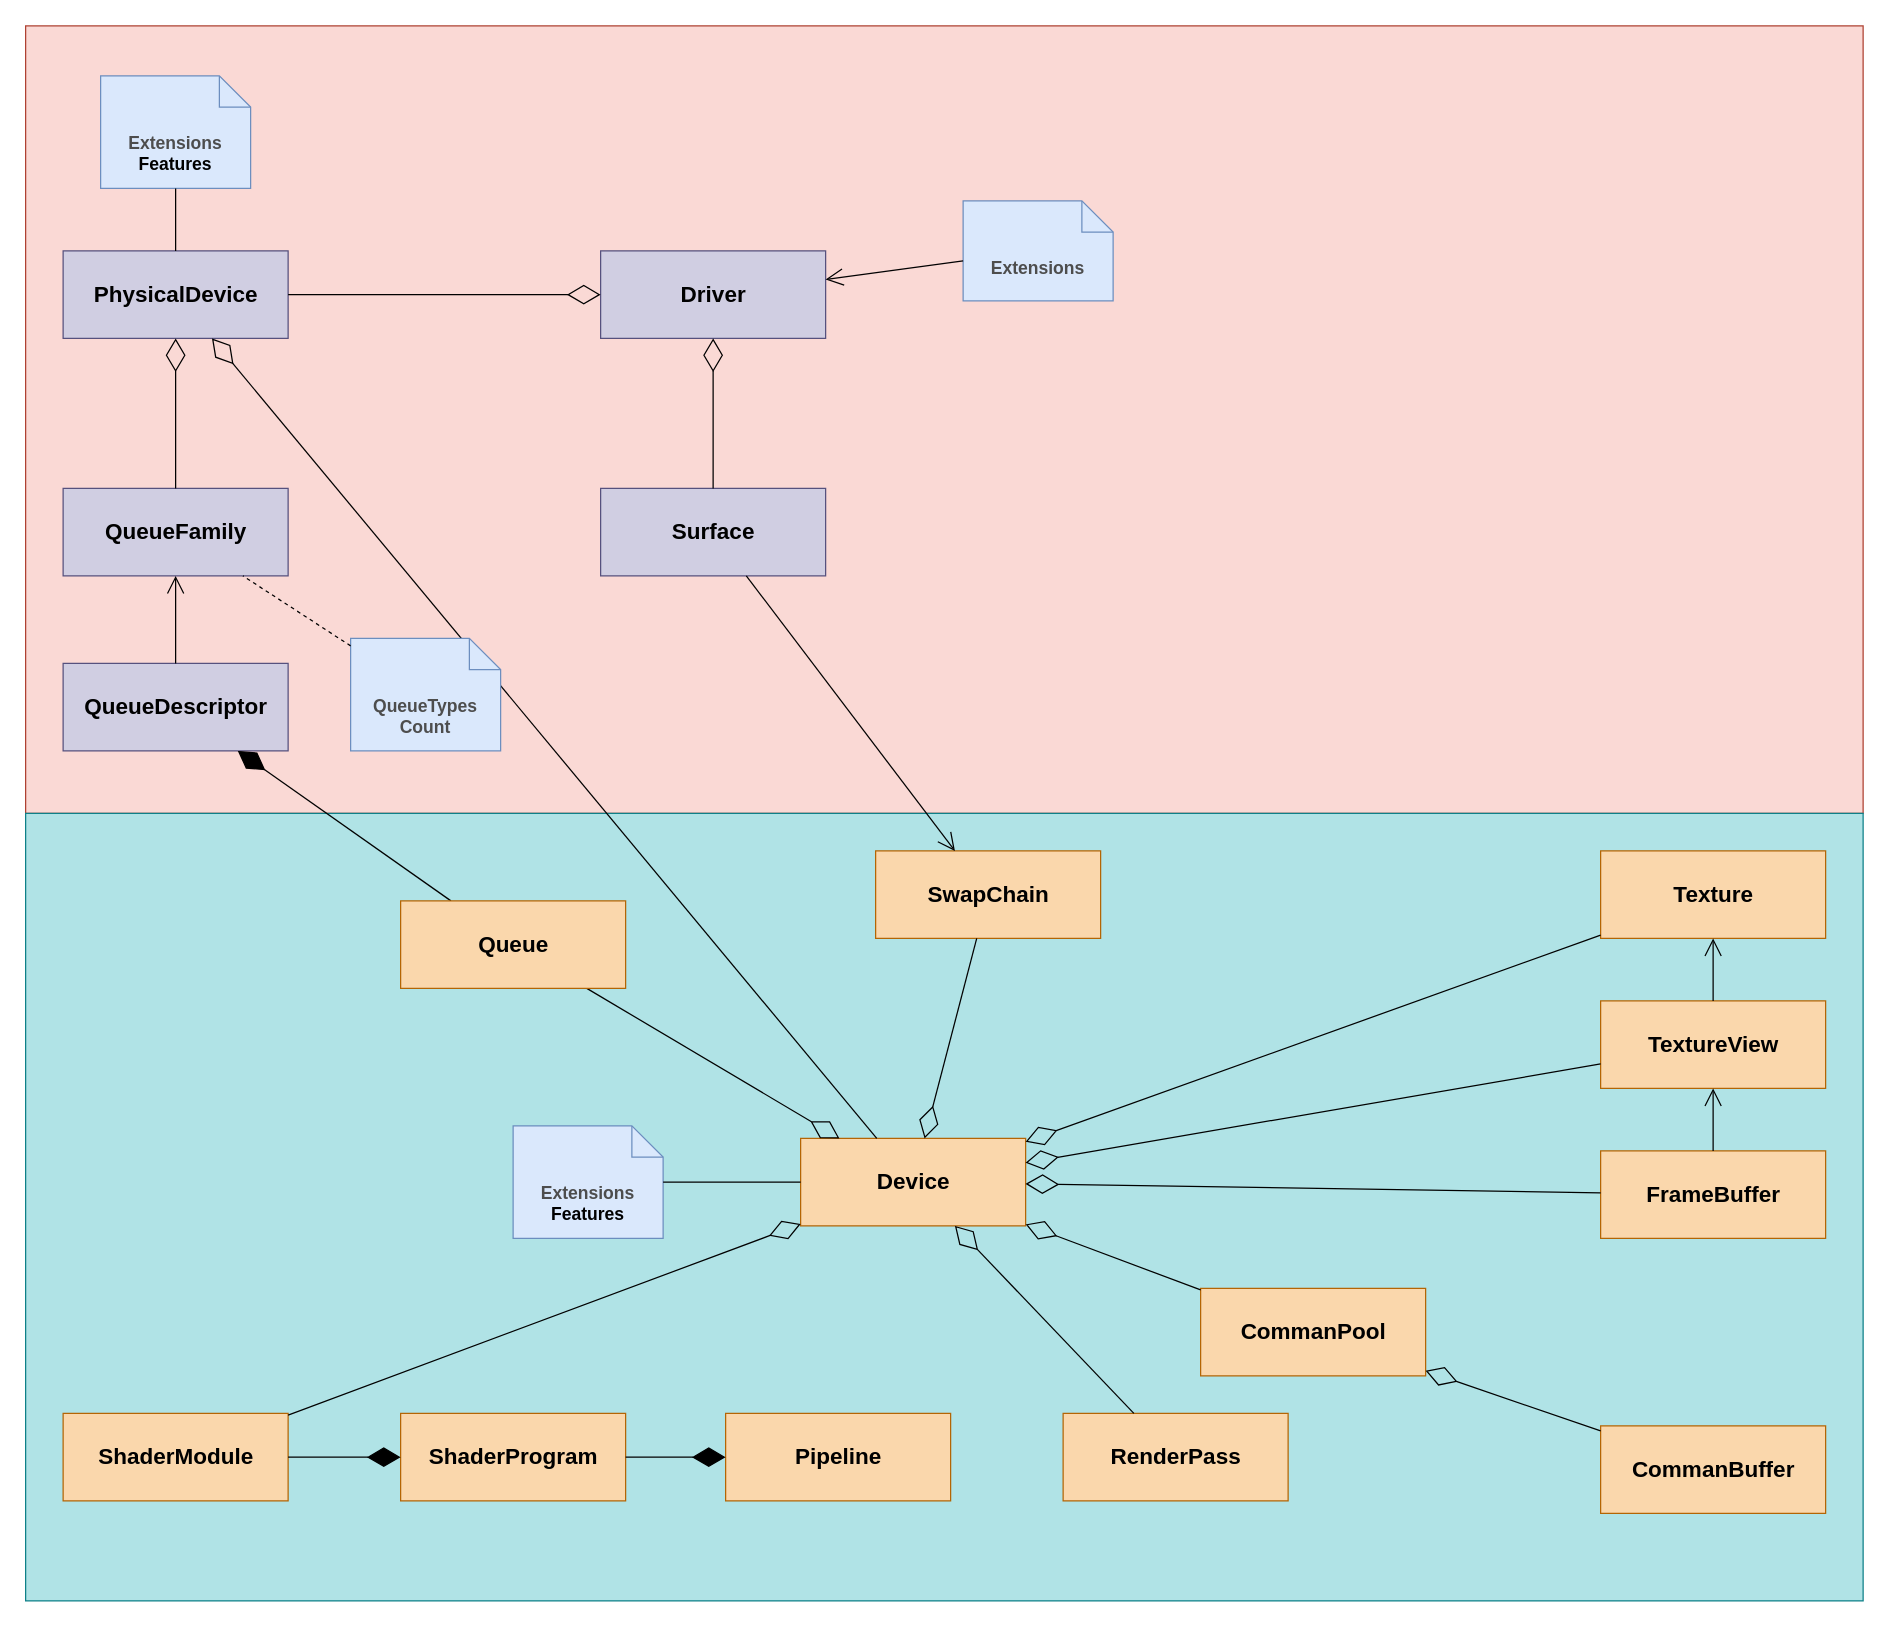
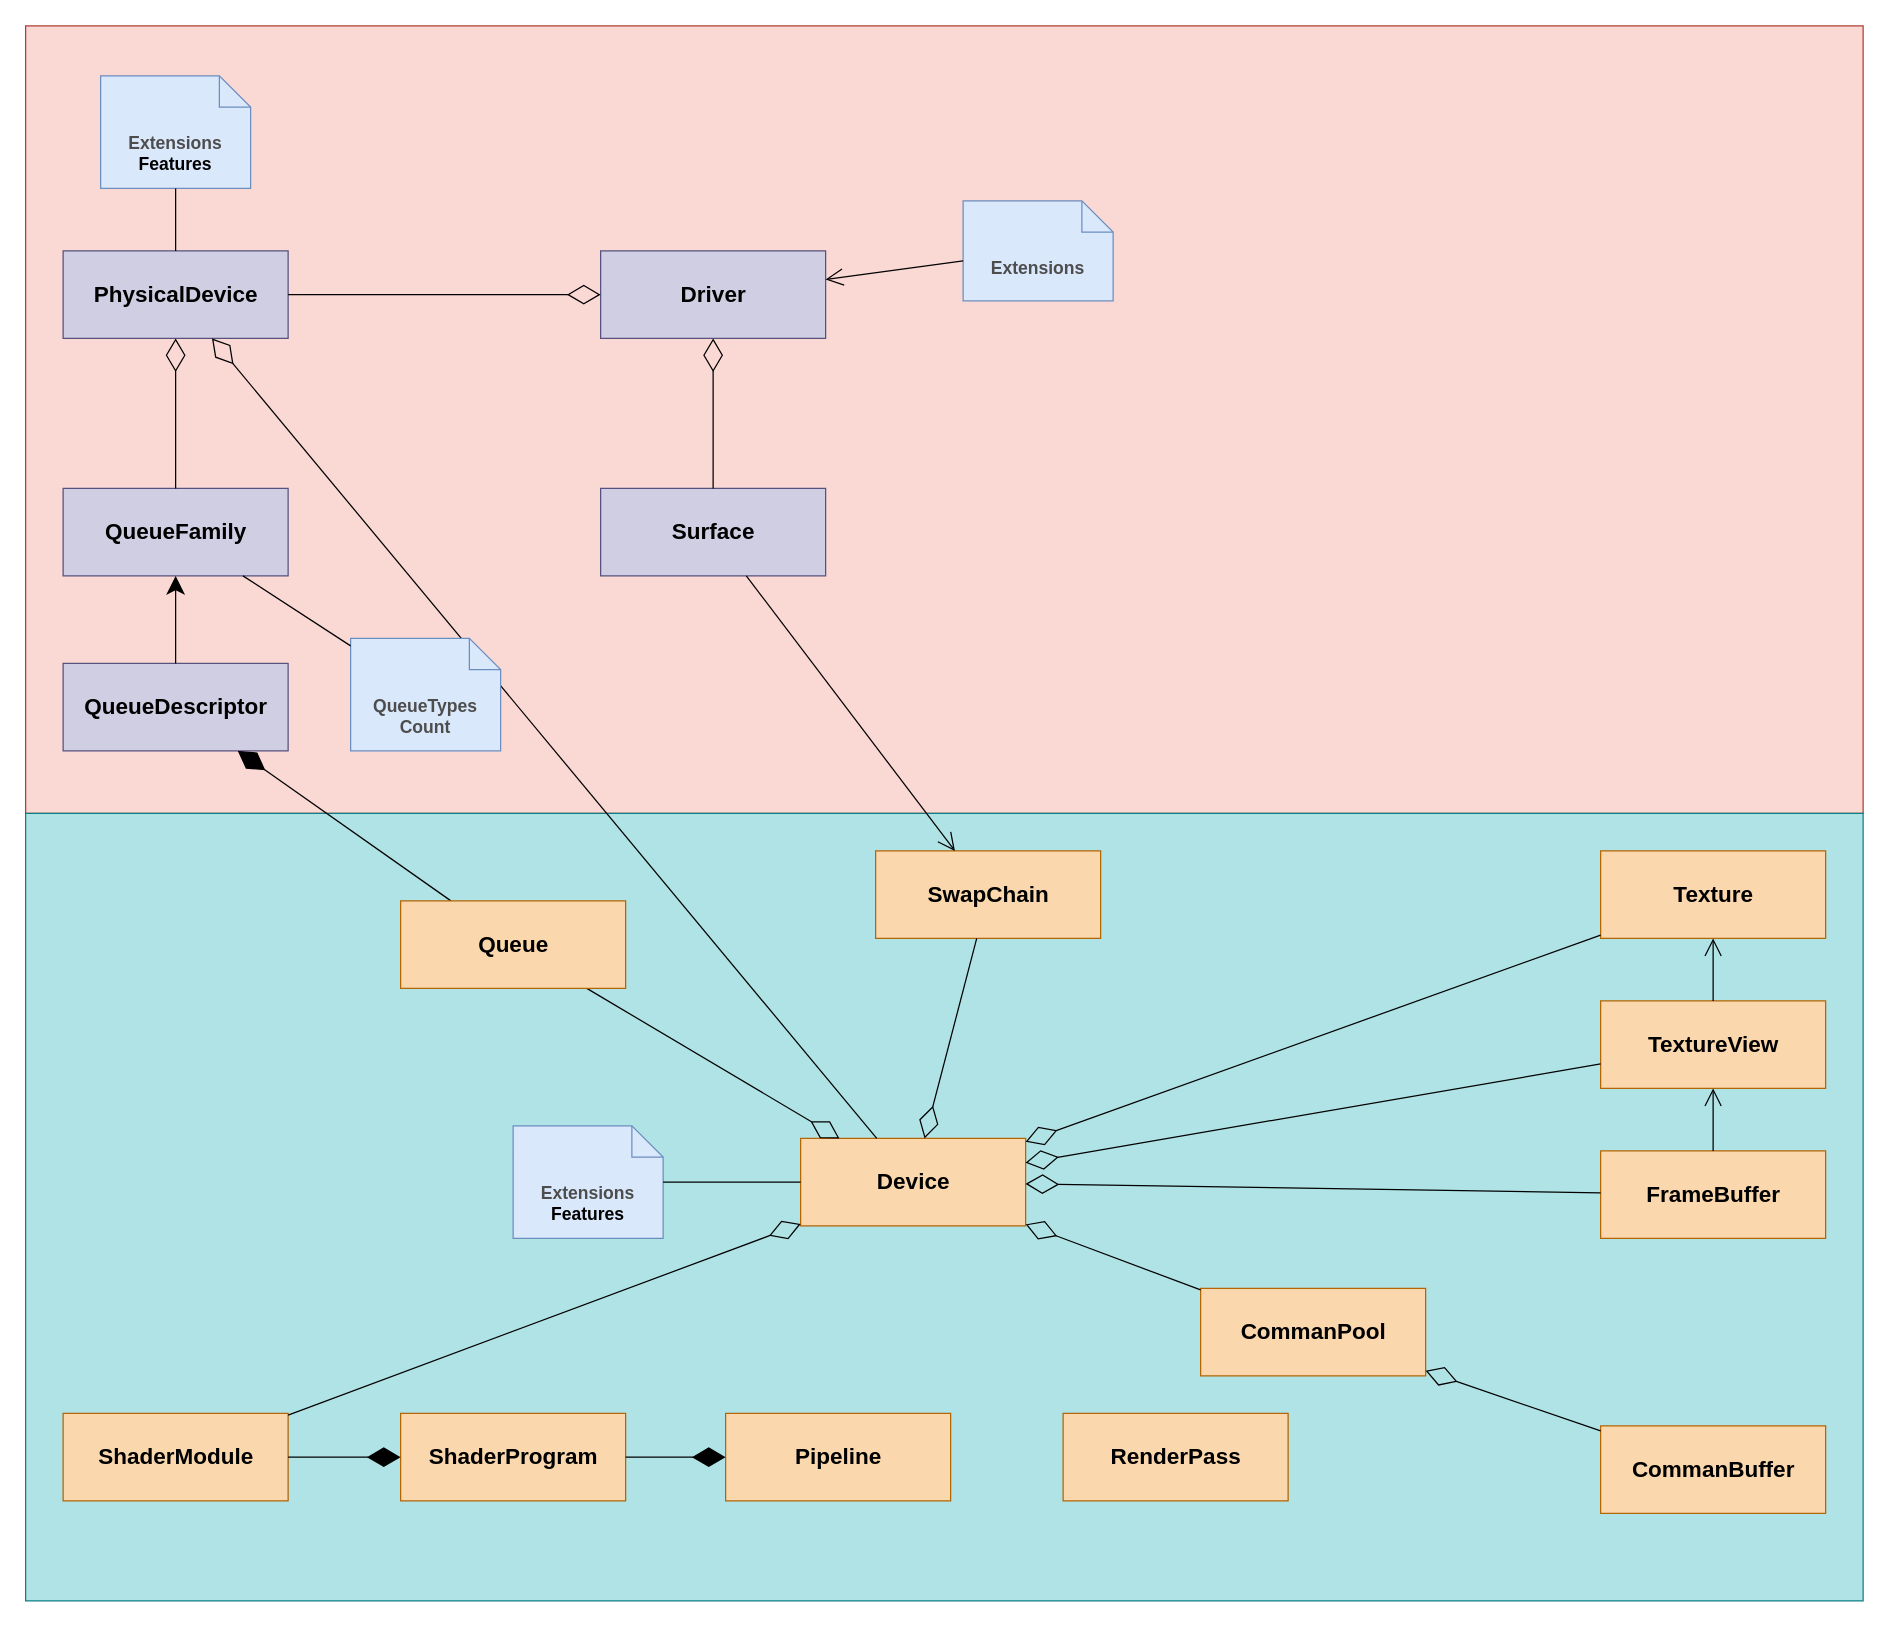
- <mxCell id="29" value="" style="endArrow=open;endFill=1;endSize=12;html=1;" edge="1" parent="1" source="28" target="8"><mxGeometry width="160" relative="1" as="geometry"><mxPoint x="300" y="480" as="sourcePoint" /><mxPoint x="460" y="480" as="targetPoint" /></mxGeometry></mxCell>
+ <mxCell id="29" value="" style="endArrow=classic;endFill=1;endSize=12;html=1;" edge="1" parent="1" source="28" target="8"><mxGeometry width="160" relative="1" as="geometry"><mxPoint x="300" y="480" as="sourcePoint" /><mxPoint x="460" y="480" as="targetPoint" /></mxGeometry></mxCell>
- <mxCell id="30" value="" style="endArrow=none;endFill=0;endSize=12;html=1;dashed=1;" edge="1" parent="1" source="26" target="8"><mxGeometry width="160" relative="1" as="geometry"><mxPoint x="0" y="202.143" as="sourcePoint" /><mxPoint x="60" y="219.286" as="targetPoint" /></mxGeometry></mxCell>
+ <mxCell id="30" value="" style="endArrow=none;endFill=0;endSize=12;html=1;" edge="1" parent="1" source="26" target="8"><mxGeometry width="160" relative="1" as="geometry"><mxPoint x="0" y="202.143" as="sourcePoint" /><mxPoint x="60" y="219.286" as="targetPoint" /></mxGeometry></mxCell>
- <mxCell id="47" value="" style="endArrow=diamondThin;endFill=0;endSize=24;html=1;" edge="1" parent="1" source="18" target="7"><mxGeometry width="160" relative="1" as="geometry"><mxPoint x="226.481" y="1190" as="sourcePoint" /><mxPoint x="663.519" y="990" as="targetPoint" /></mxGeometry></mxCell>
